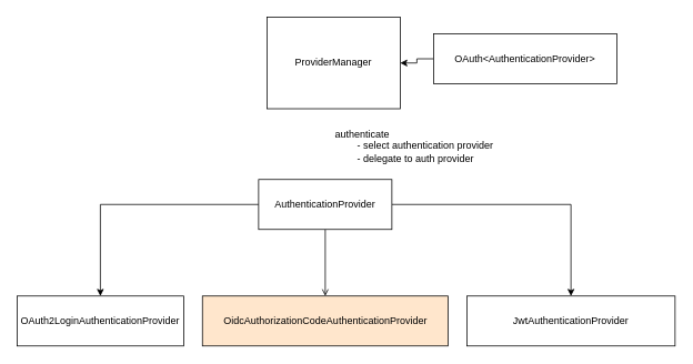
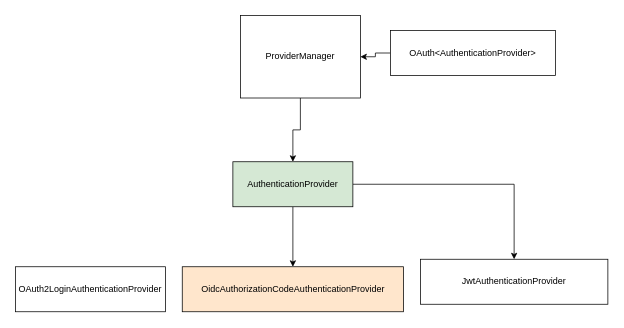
+ <mxCell id="2" style="edgeStyle=orthogonalEdgeStyle;rounded=0;orthogonalLoop=1;jettySize=auto;html=1;entryX=0.5;entryY=0;entryDx=0;entryDy=0;" parent="1" source="3" target="7" edge="1"><mxGeometry relative="1" as="geometry" /></mxCell>
- <mxCell id="8" value="authenticate&lt;br&gt;&lt;span style=&quot;white-space: pre;&quot;&gt;&#09;&lt;/span&gt;- select authentication provider&lt;br&gt;&lt;span style=&quot;white-space: pre;&quot;&gt;&#09;&lt;/span&gt;- delegate to auth provider" style="text;html=1;strokeColor=none;fillColor=none;align=left;verticalAlign=middle;whiteSpace=wrap;rounded=0;" parent="1" vertex="1"><mxGeometry x="400" y="145" width="250" height="60" as="geometry" /></mxCell>
- <mxCell id="5" style="edgeStyle=orthogonalEdgeStyle;rounded=0;orthogonalLoop=1;jettySize=auto;html=1;entryX=0.5;entryY=0;entryDx=0;entryDy=0;" parent="1" source="7" target="11" edge="1"><mxGeometry relative="1" as="geometry" /></mxCell>
- <mxCell id="7" value="AuthenticationProvider" style="rounded=0;whiteSpace=wrap;html=1;" parent="1" vertex="1"><mxGeometry x="310" y="215" width="160" height="60" as="geometry" /></mxCell>
+ <mxCell id="7" value="AuthenticationProvider" style="rounded=0;whiteSpace=wrap;html=1;fillColor=#d5e8d4;" parent="1" vertex="1"><mxGeometry x="310" y="215" width="160" height="60" as="geometry" /></mxCell>
- <mxCell id="4" style="edgeStyle=orthogonalEdgeStyle;rounded=0;orthogonalLoop=1;jettySize=auto;html=1;endArrow=open;" parent="1" source="7" target="12" edge="1"><mxGeometry relative="1" as="geometry" /></mxCell>
+ <mxCell id="4" style="edgeStyle=orthogonalEdgeStyle;rounded=0;orthogonalLoop=1;jettySize=auto;html=1;" parent="1" source="7" target="12" edge="1"><mxGeometry relative="1" as="geometry" /></mxCell>
- <mxCell id="13" value="JwtAuthenticationProvider" style="rounded=0;whiteSpace=wrap;html=1;" parent="1" vertex="1"><mxGeometry x="560" y="355" width="250" height="60" as="geometry" /></mxCell>
+ <mxCell id="13" value="JwtAuthenticationProvider" style="rounded=0;whiteSpace=wrap;html=1;" parent="1" vertex="1"><mxGeometry x="560" y="345" width="250" height="60" as="geometry" /></mxCell>
